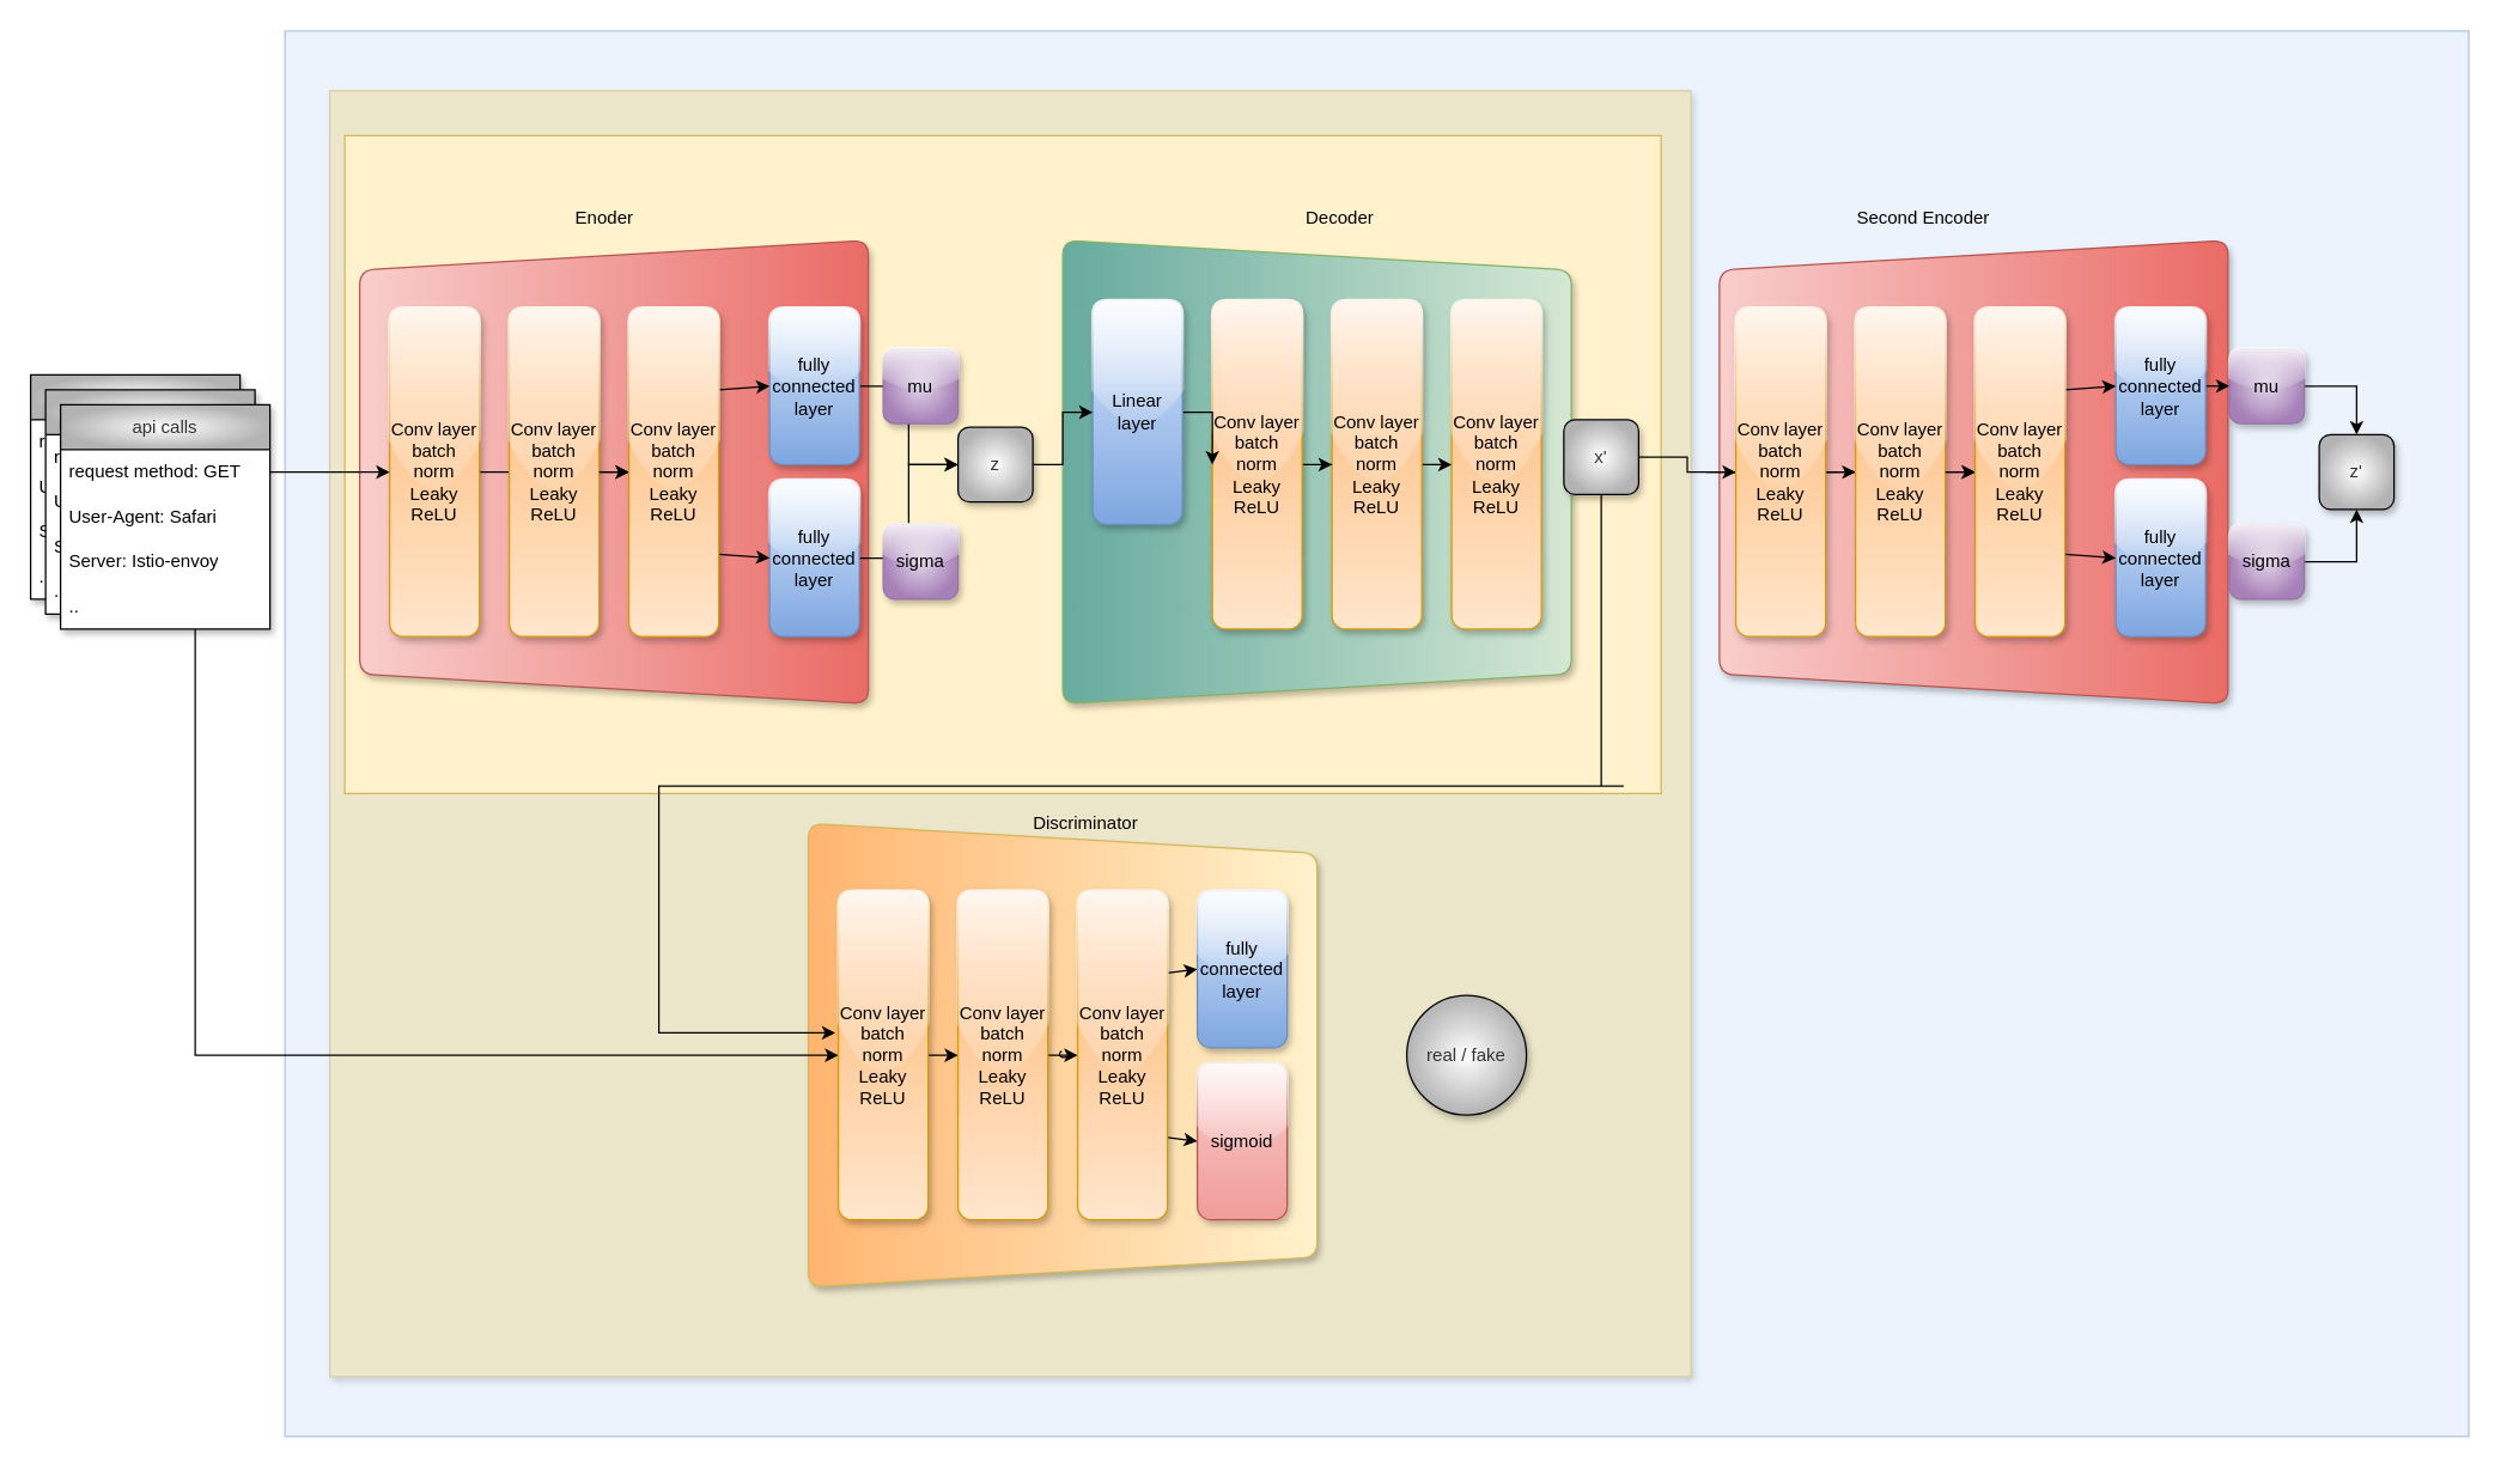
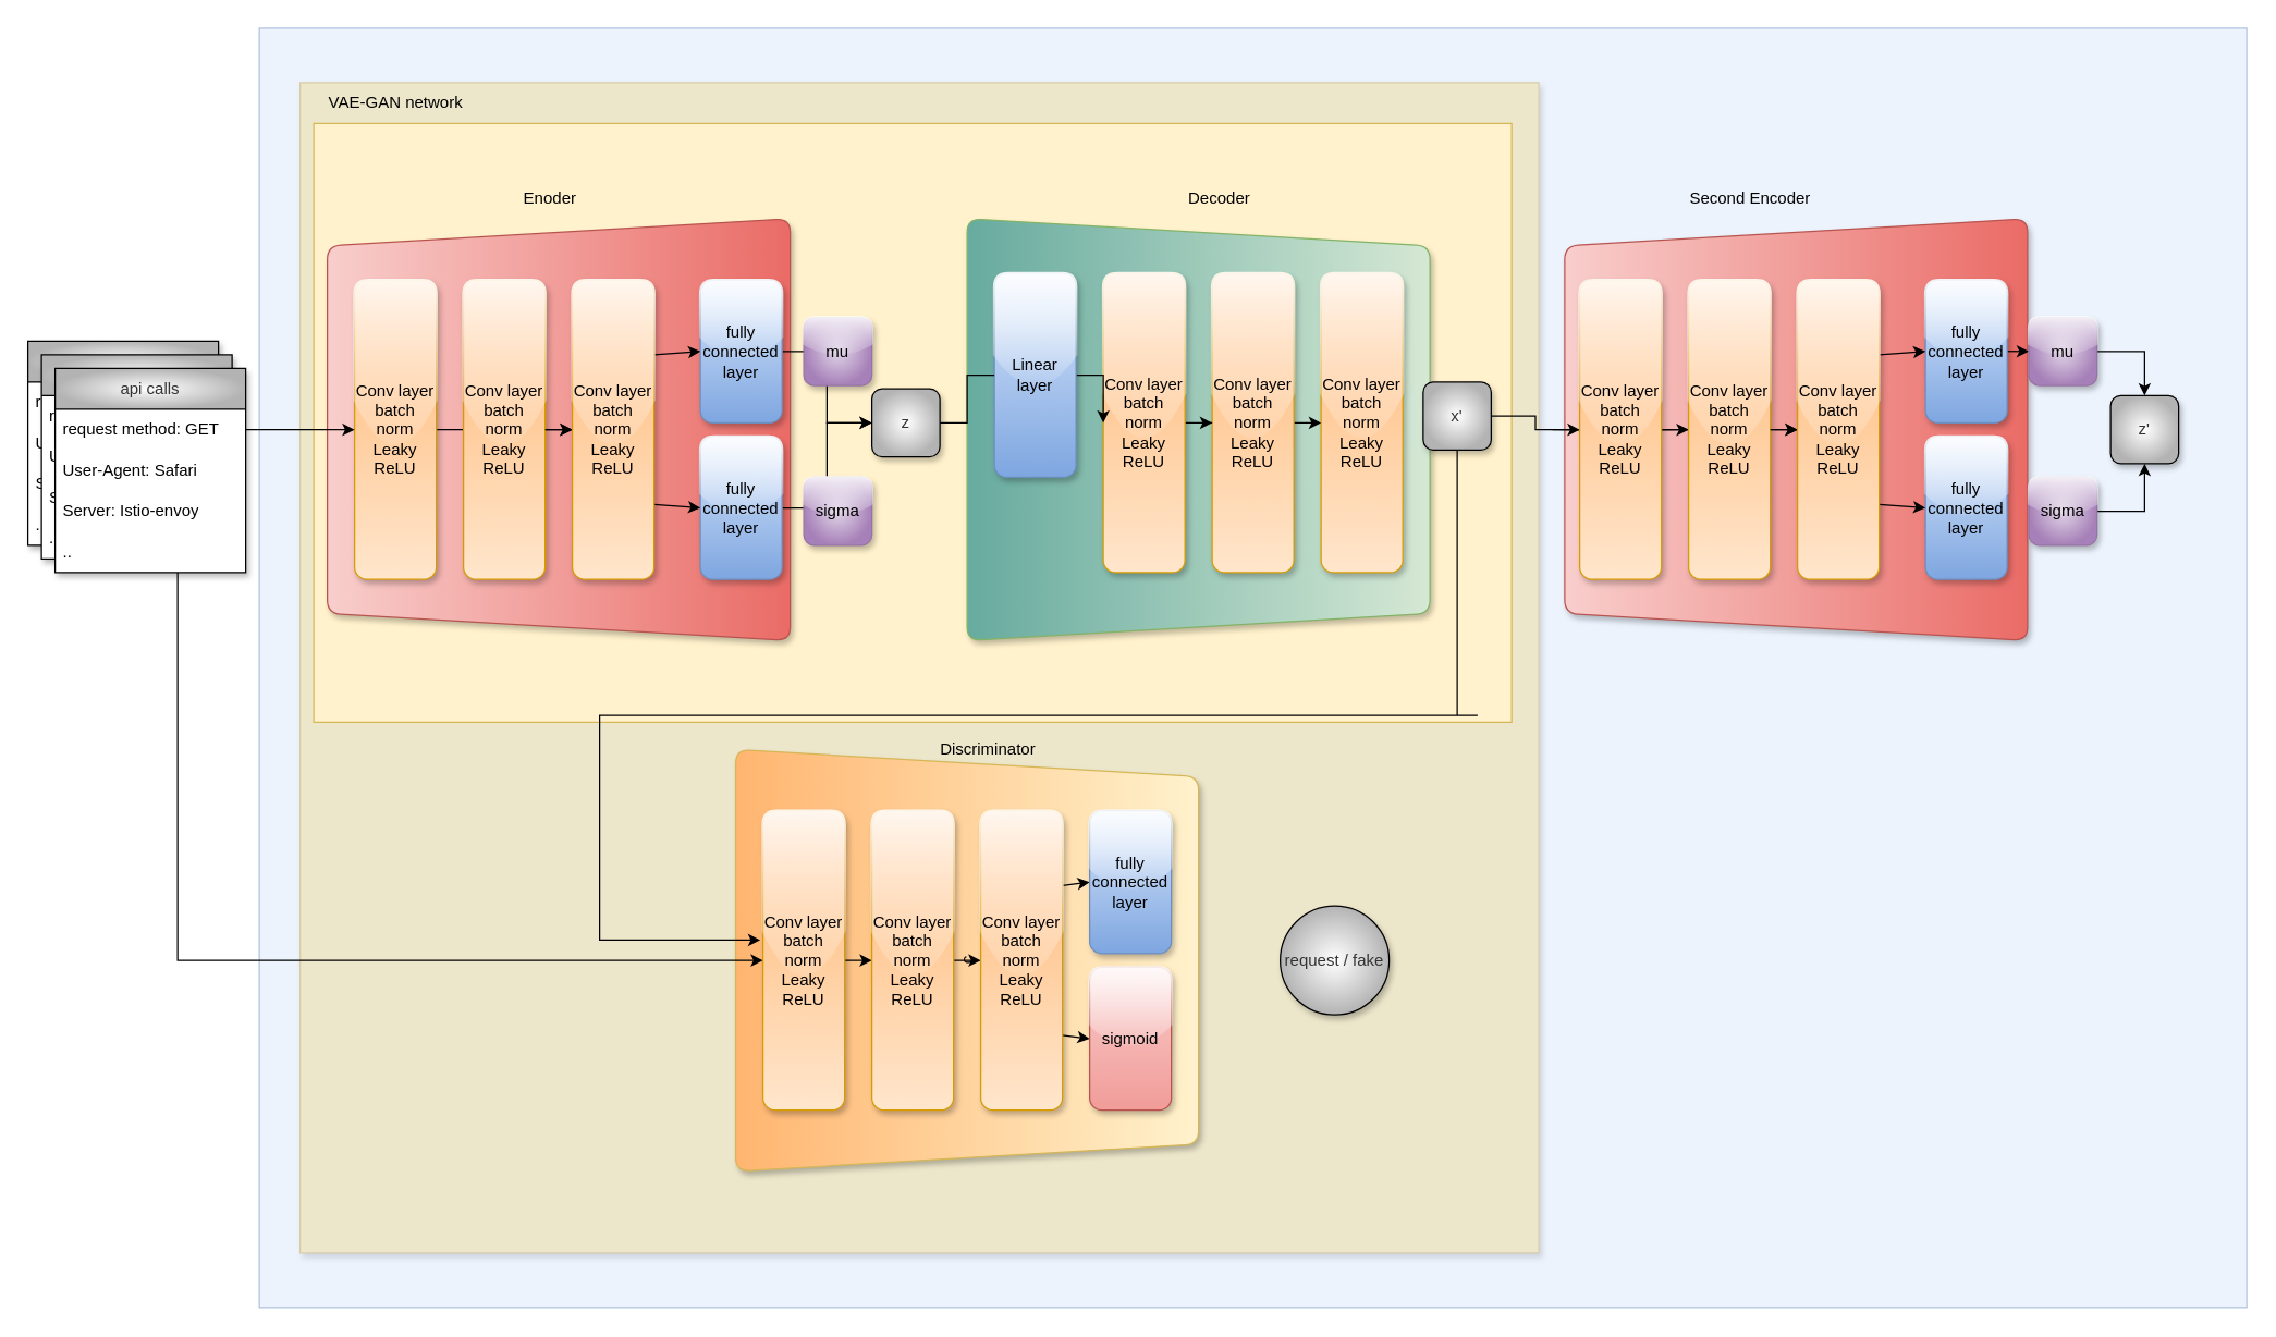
+ <mxCell id="81" value="VAE-GAN network" style="text;html=1;align=center;verticalAlign=middle;resizable=0;points=[];autosize=1;strokeColor=none;fillColor=none;fontSize=12;fontFamily=Helvetica;fontColor=default;" parent="1" vertex="1"><mxGeometry x="230" y="60" width="120" height="30" as="geometry" /></mxCell>
- <mxCell id="50" value="" style="edgeStyle=orthogonalEdgeStyle;rounded=0;orthogonalLoop=1;jettySize=auto;html=1;" parent="1" source="51" target="47" edge="1"><mxGeometry relative="1" as="geometry" /></mxCell>
+ <mxCell id="50" value="" style="edgeStyle=orthogonalEdgeStyle;rounded=0;orthogonalLoop=1;jettySize=auto;html=1;endArrow=none;" parent="1" source="51" target="47" edge="1"><mxGeometry relative="1" as="geometry" /></mxCell>
- <mxCell id="76" value="real / fake" style="ellipse;whiteSpace=wrap;html=1;fillColor=default;strokeColor=default;fontColor=#333333;shadow=1;perimeterSpacing=1;gradientColor=#B3B3B3;gradientDirection=radial;" parent="1" vertex="1"><mxGeometry x="940" y="665" width="80" height="80" as="geometry" /></mxCell>
+ <mxCell id="76" value="request / fake" style="ellipse;whiteSpace=wrap;html=1;fillColor=default;strokeColor=default;fontColor=#333333;shadow=1;perimeterSpacing=1;gradientColor=#B3B3B3;gradientDirection=radial;" parent="1" vertex="1"><mxGeometry x="940" y="665" width="80" height="80" as="geometry" /></mxCell>
